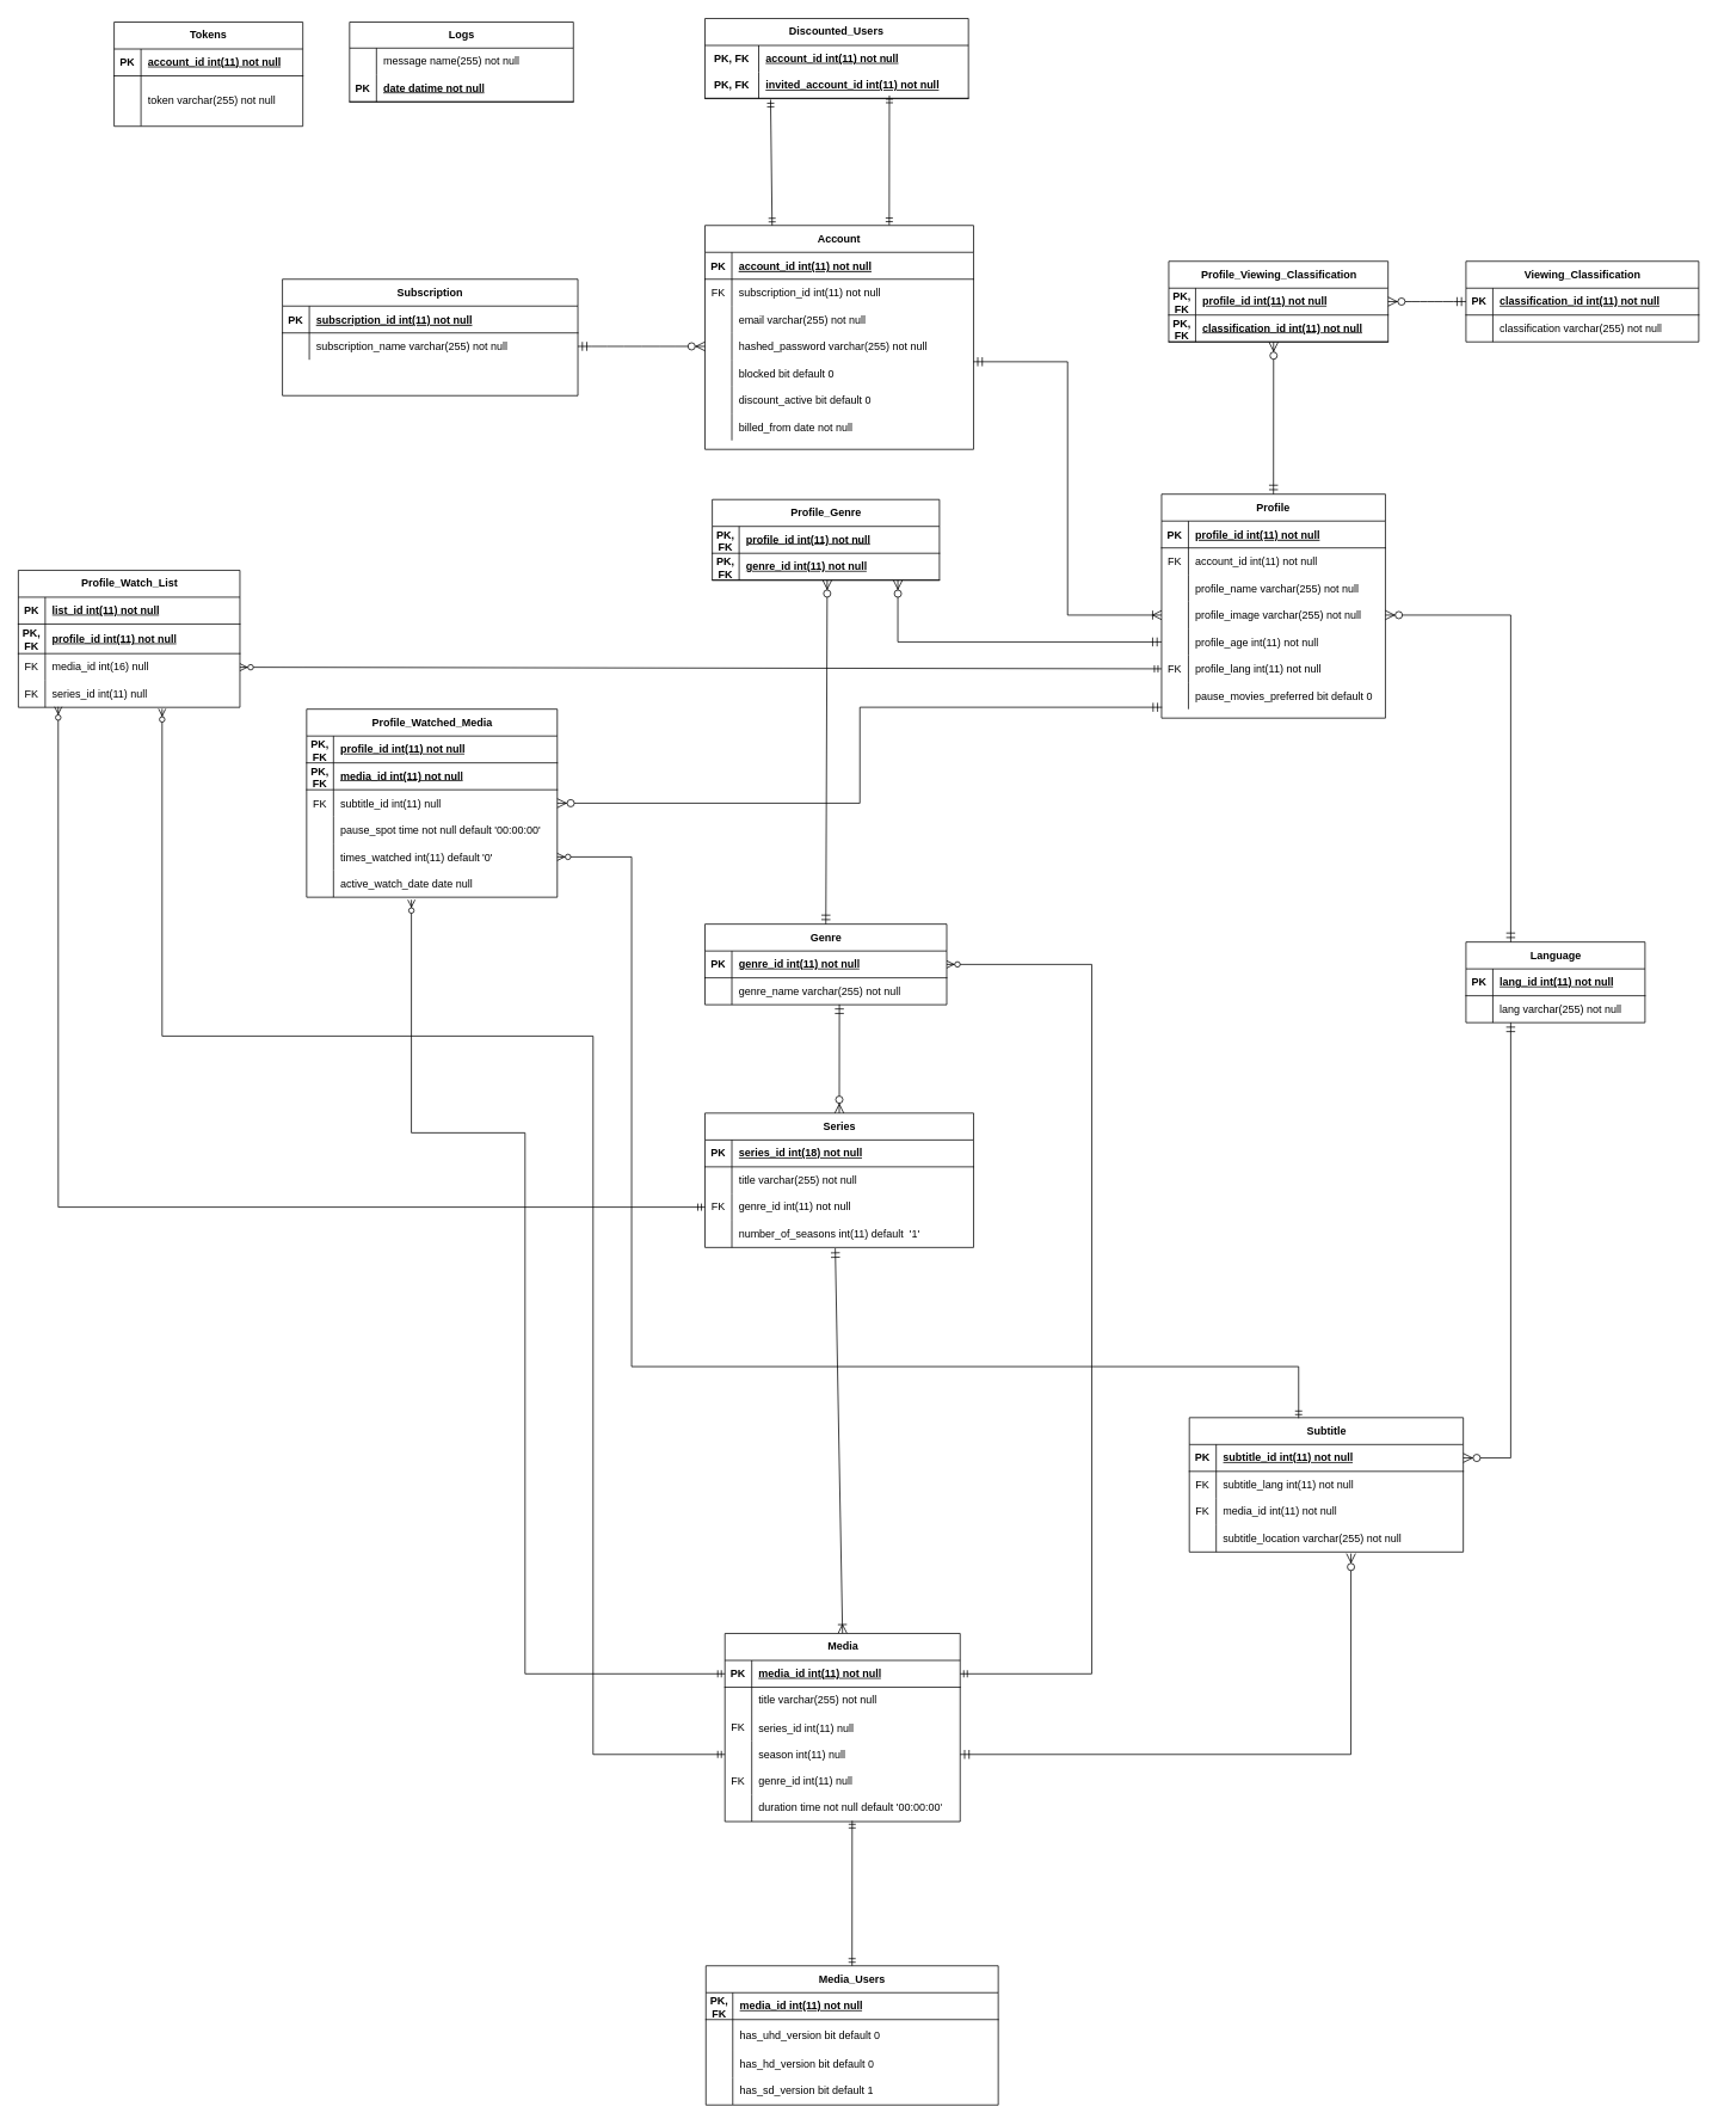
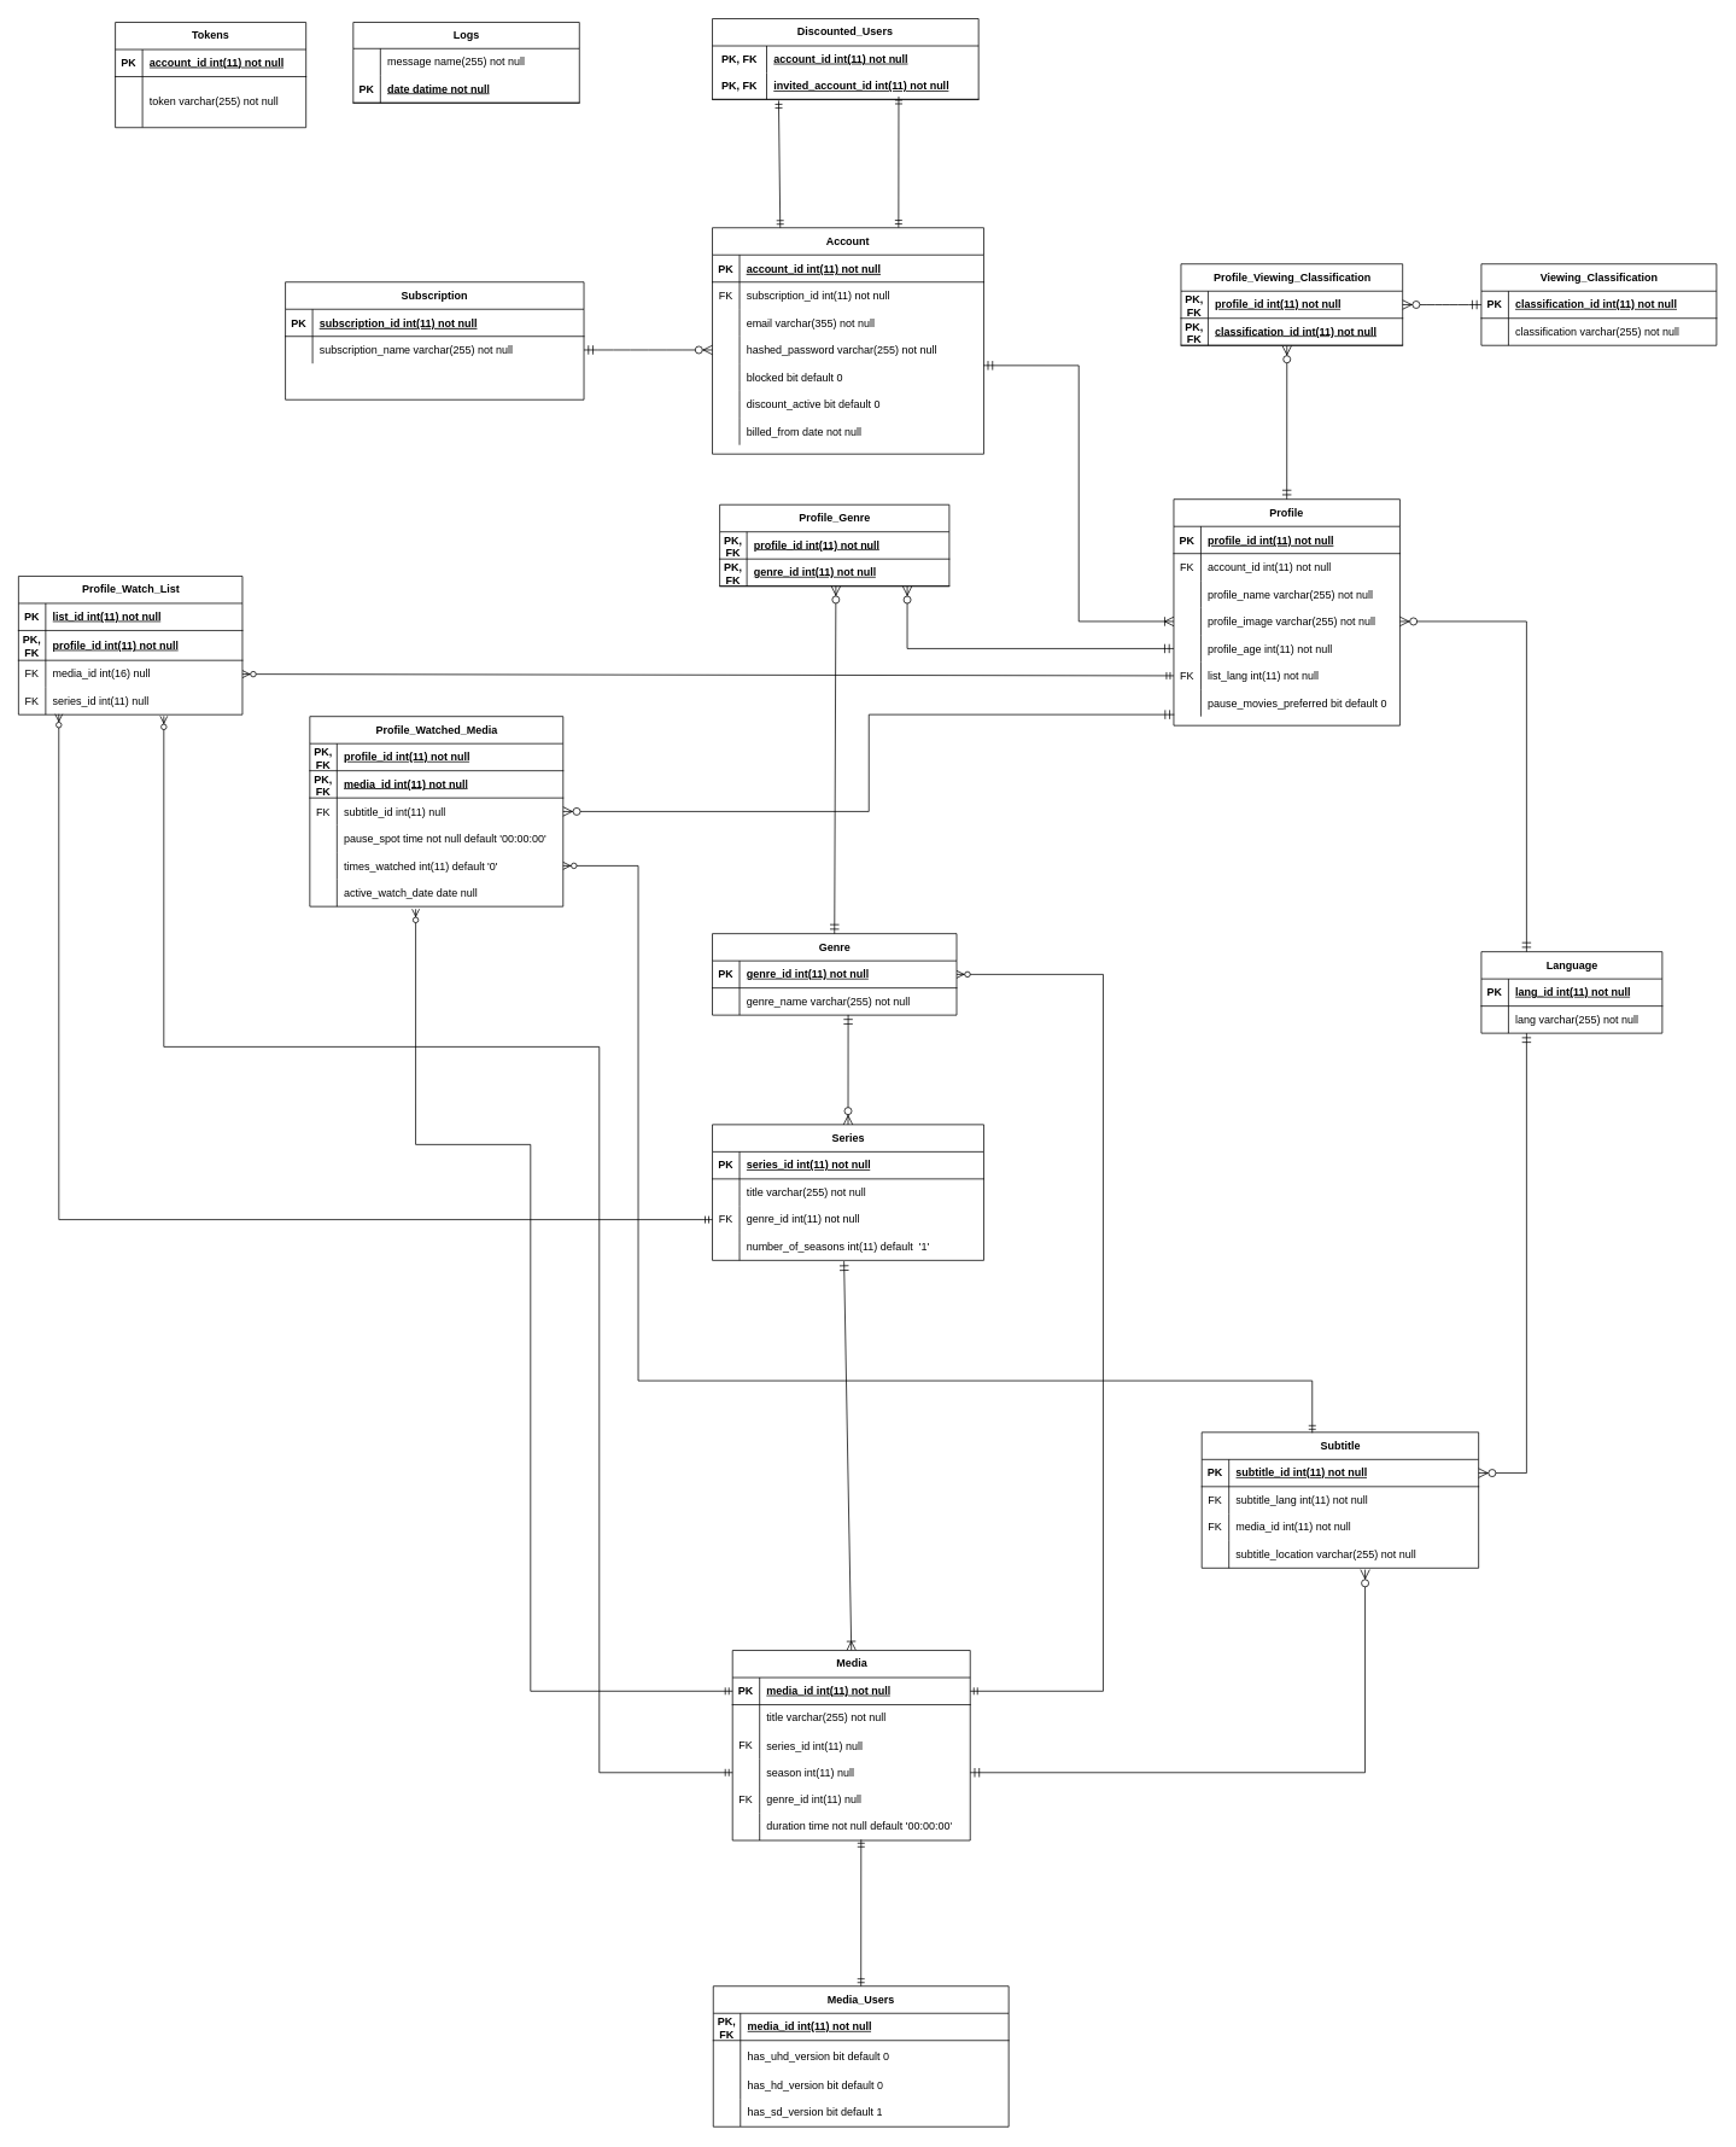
- <mxCell id="42" value="email varchar(255) not null" style="shape=partialRectangle;connectable=0;fillColor=none;top=0;left=0;bottom=0;right=0;align=left;spacingLeft=6;overflow=hidden;" parent="40" vertex="1"><mxGeometry x="30" width="270" height="30" as="geometry"><mxRectangle width="270" height="30" as="alternateBounds" /></mxGeometry></mxCell>
+ <mxCell id="42" value="email varchar(355) not null" style="shape=partialRectangle;connectable=0;fillColor=none;top=0;left=0;bottom=0;right=0;align=left;spacingLeft=6;overflow=hidden;" parent="40" vertex="1"><mxGeometry x="30" width="270" height="30" as="geometry"><mxRectangle width="270" height="30" as="alternateBounds" /></mxGeometry></mxCell>
- <mxCell id="20" value="&lt;span style=&quot;text-wrap: nowrap;&quot;&gt;profile_lang int(11) not null&lt;/span&gt;" style="shape=partialRectangle;connectable=0;fillColor=none;top=0;left=0;bottom=0;right=0;align=left;spacingLeft=6;fontStyle=0;overflow=hidden;whiteSpace=wrap;html=1;" parent="18" vertex="1"><mxGeometry x="30" width="220" height="30" as="geometry"><mxRectangle width="220" height="30" as="alternateBounds" /></mxGeometry></mxCell>
+ <mxCell id="20" value="&lt;span style=&quot;text-wrap: nowrap;&quot;&gt;list_lang int(11) not null&lt;/span&gt;" style="shape=partialRectangle;connectable=0;fillColor=none;top=0;left=0;bottom=0;right=0;align=left;spacingLeft=6;fontStyle=0;overflow=hidden;whiteSpace=wrap;html=1;" parent="18" vertex="1"><mxGeometry x="30" width="220" height="30" as="geometry"><mxRectangle width="220" height="30" as="alternateBounds" /></mxGeometry></mxCell>
- <mxCell id="59" value="series_id int(18) not null" style="shape=partialRectangle;connectable=0;fillColor=none;top=0;left=0;bottom=0;right=0;align=left;spacingLeft=6;fontStyle=5;overflow=hidden;whiteSpace=wrap;html=1;" parent="57" vertex="1"><mxGeometry x="30" width="270" height="30" as="geometry"><mxRectangle width="270" height="30" as="alternateBounds" /></mxGeometry></mxCell>
+ <mxCell id="59" value="series_id int(11) not null" style="shape=partialRectangle;connectable=0;fillColor=none;top=0;left=0;bottom=0;right=0;align=left;spacingLeft=6;fontStyle=5;overflow=hidden;whiteSpace=wrap;html=1;" parent="57" vertex="1"><mxGeometry x="30" width="270" height="30" as="geometry"><mxRectangle width="270" height="30" as="alternateBounds" /></mxGeometry></mxCell>
